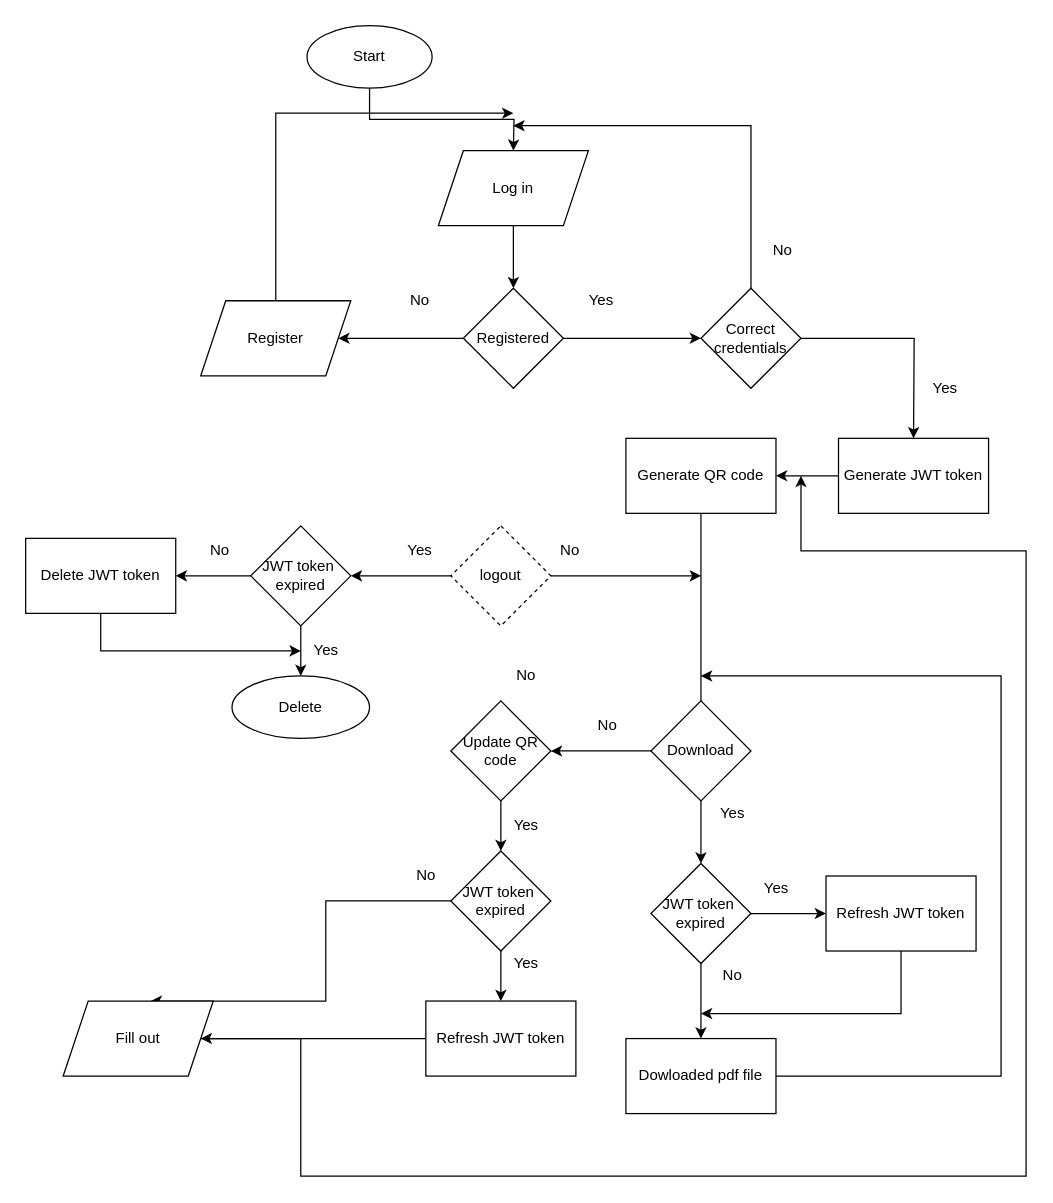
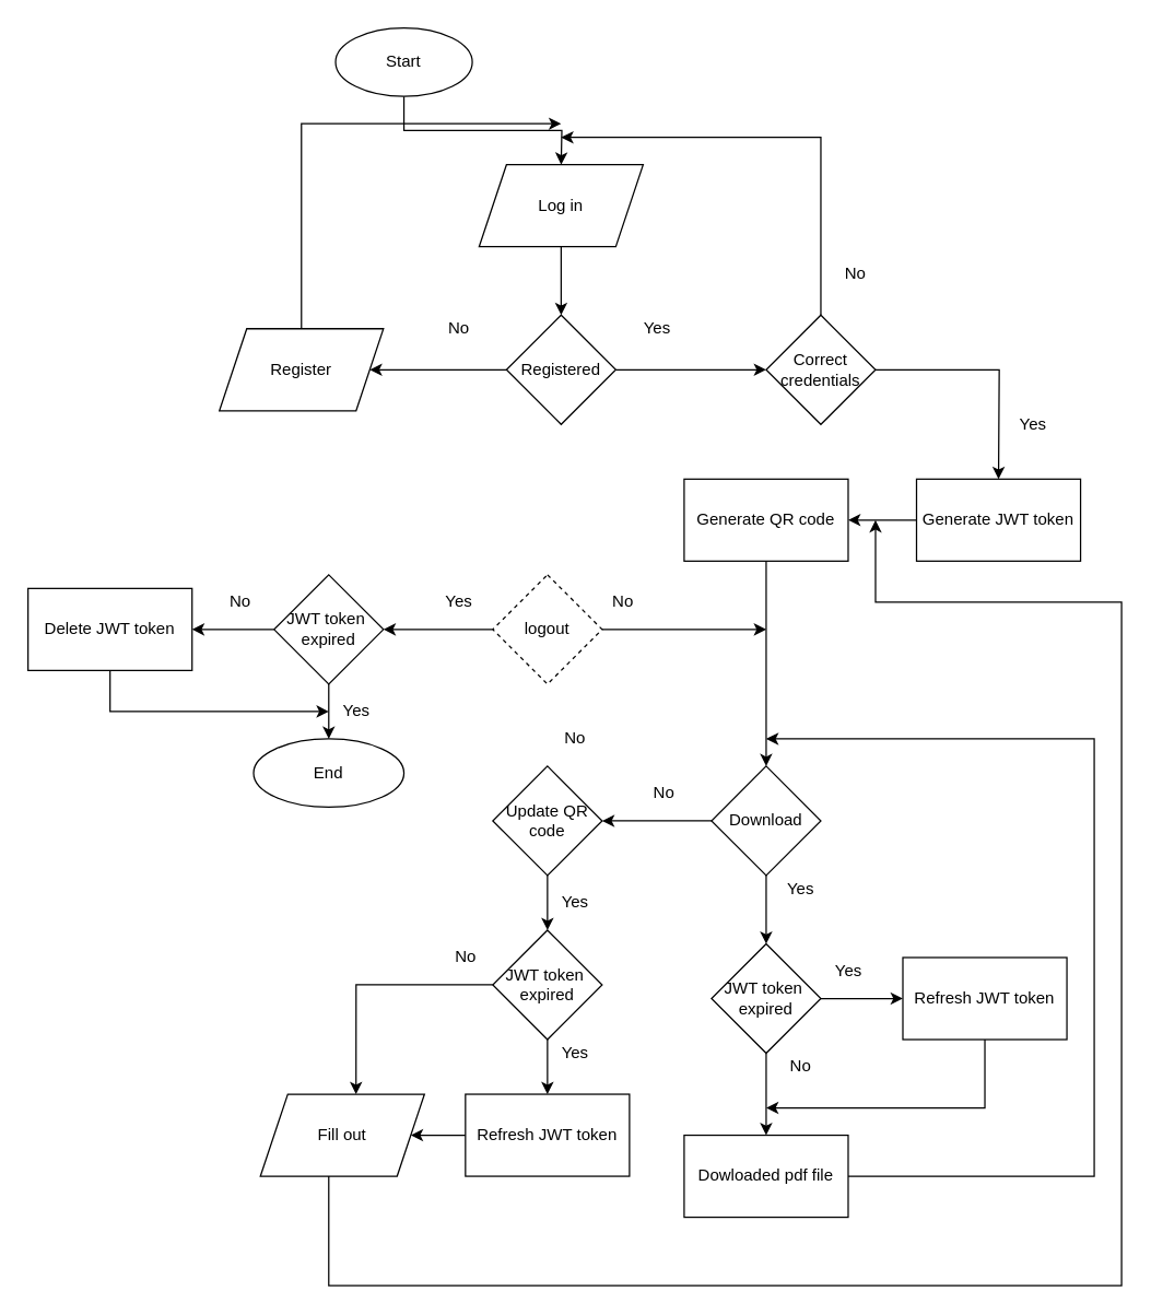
- <mxCell id="15" style="edgeStyle=orthogonalEdgeStyle;rounded=0;orthogonalLoop=1;jettySize=auto;html=1;exitX=0.5;exitY=1;exitDx=0;exitDy=0;entryX=0.5;entryY=0;entryDx=0;entryDy=0;endArrow=none;" parent="1" source="16" target="19" edge="1"><mxGeometry relative="1" as="geometry"><mxPoint x="560" y="470" as="targetPoint" /></mxGeometry></mxCell>
+ <mxCell id="15" style="edgeStyle=orthogonalEdgeStyle;rounded=0;orthogonalLoop=1;jettySize=auto;html=1;exitX=0.5;exitY=1;exitDx=0;exitDy=0;entryX=0.5;entryY=0;entryDx=0;entryDy=0;" parent="1" source="16" target="19" edge="1"><mxGeometry relative="1" as="geometry"><mxPoint x="560" y="470" as="targetPoint" /></mxGeometry></mxCell>
- <mxCell id="57" value="Delete" style="ellipse;whiteSpace=wrap;html=1;" parent="1" vertex="1"><mxGeometry x="185" y="540" width="110" height="50" as="geometry" /></mxCell>
+ <mxCell id="57" value="End" style="ellipse;whiteSpace=wrap;html=1;" parent="1" vertex="1"><mxGeometry x="185" y="540" width="110" height="50" as="geometry" /></mxCell>
- <mxCell id="47" value="Fill out" style="shape=parallelogram;perimeter=parallelogramPerimeter;whiteSpace=wrap;html=1;fixedSize=1;" parent="1" vertex="1"><mxGeometry x="50" y="800" width="120" height="60" as="geometry" /></mxCell>
+ <mxCell id="47" value="Fill out" style="shape=parallelogram;perimeter=parallelogramPerimeter;whiteSpace=wrap;html=1;fixedSize=1;" parent="1" vertex="1"><mxGeometry x="190" y="800" width="120" height="60" as="geometry" /></mxCell>
